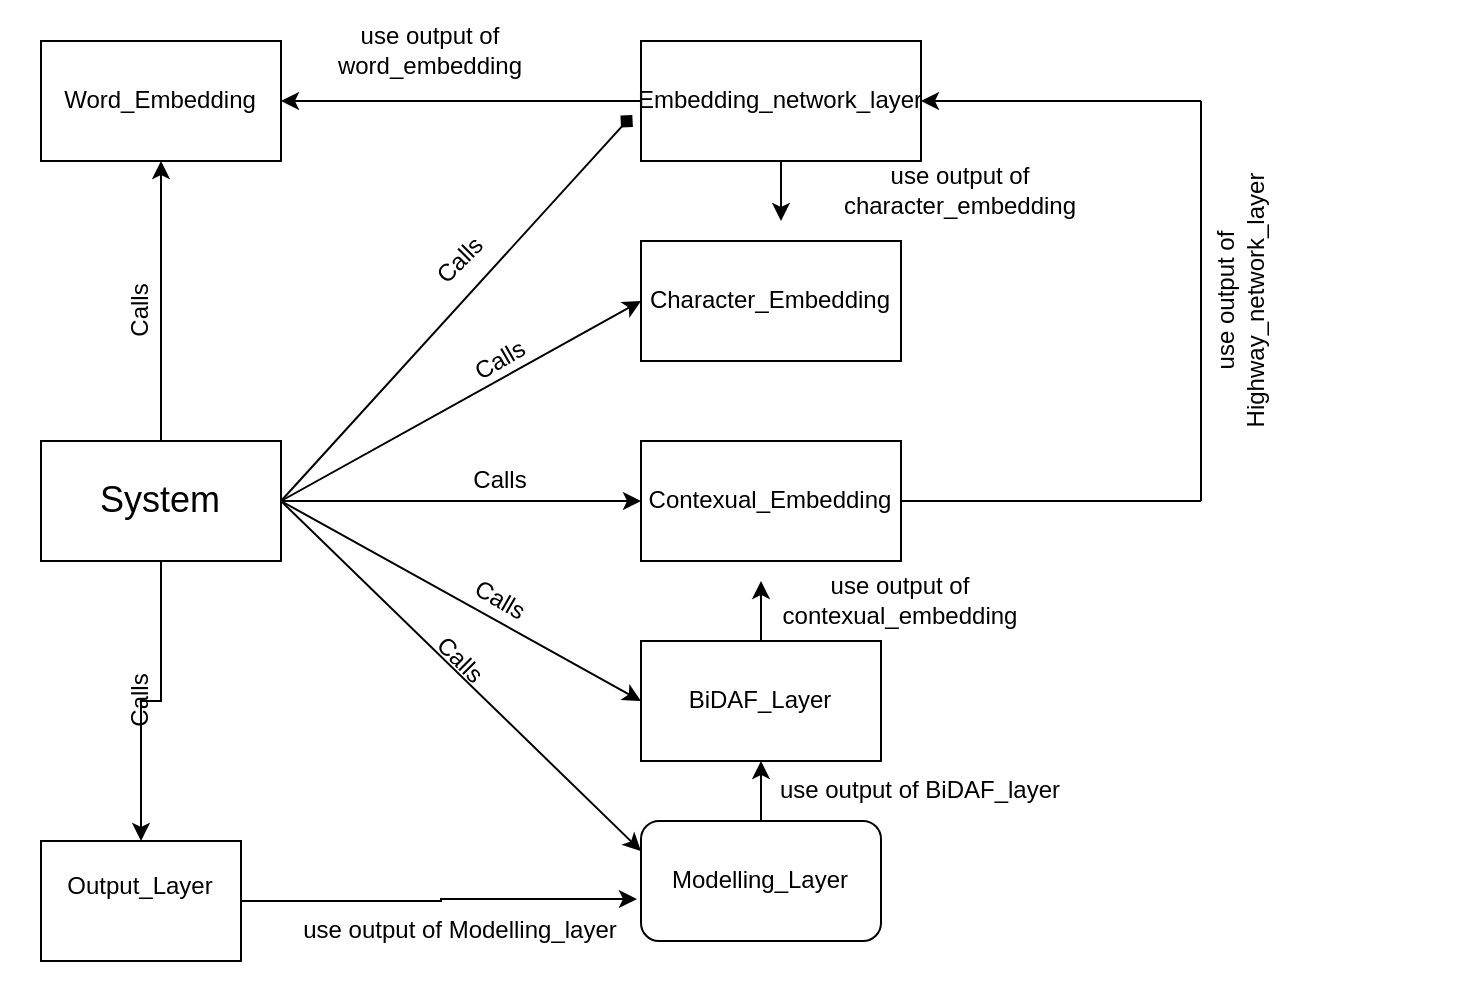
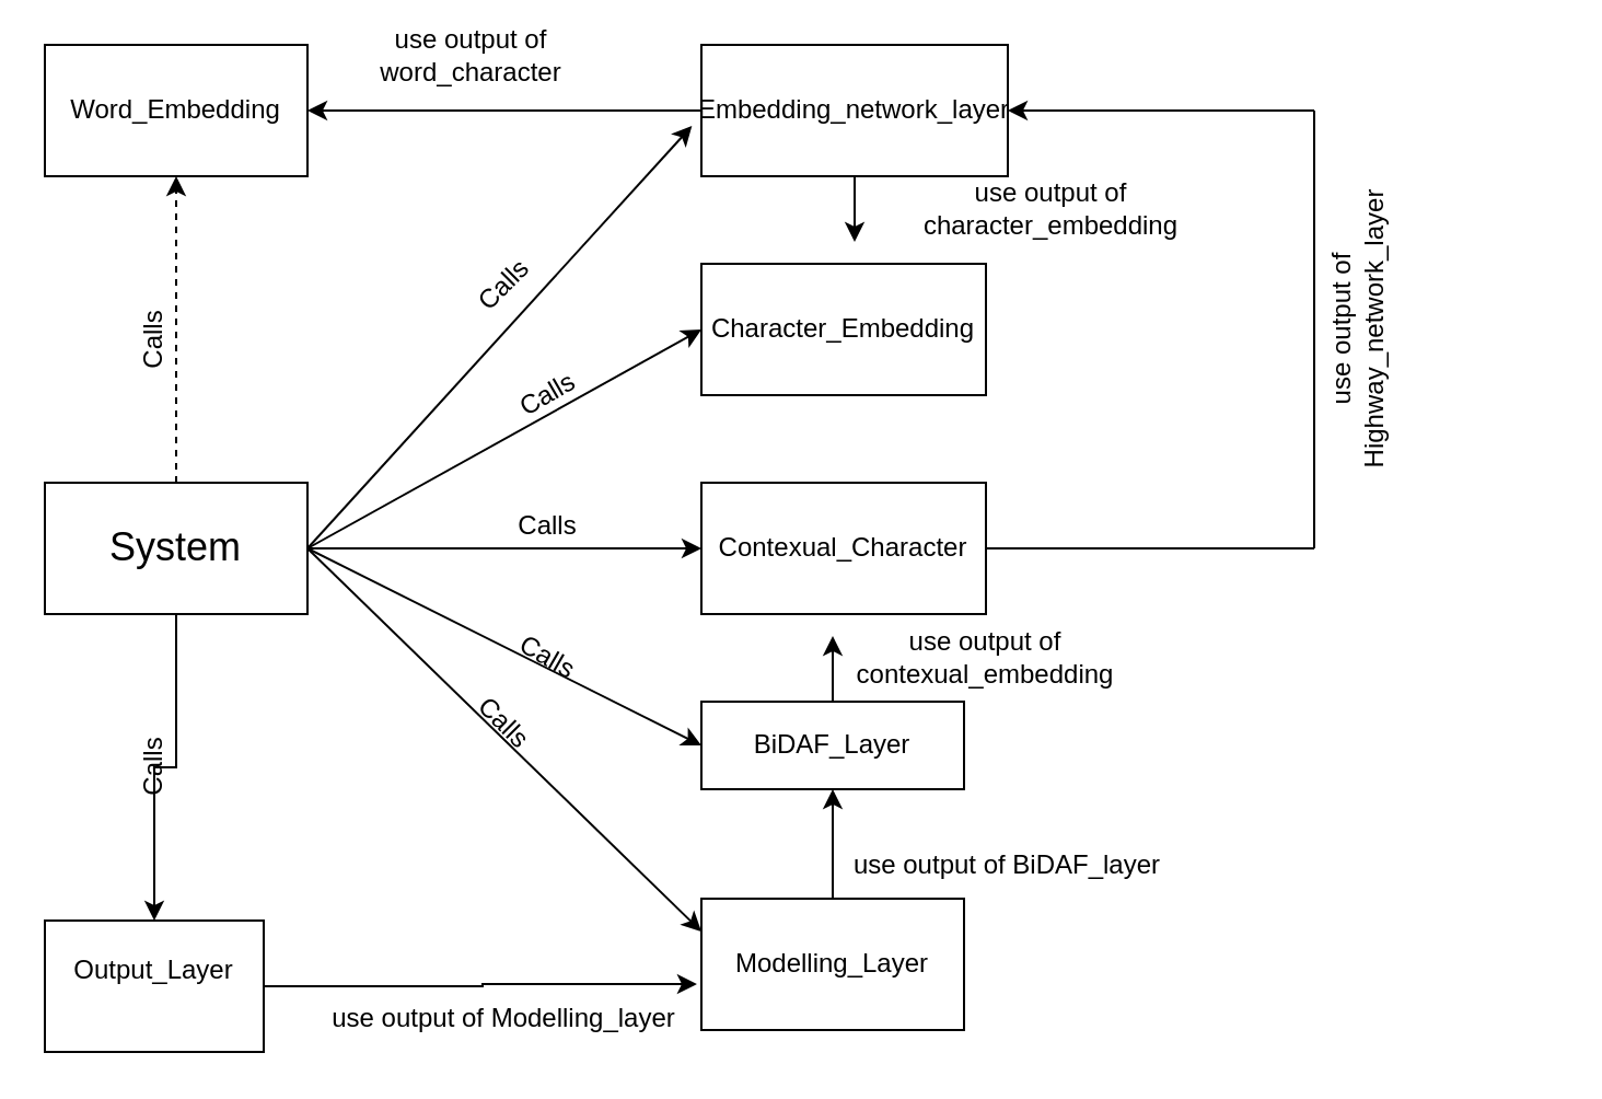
- <mxCell id="30" value="use output of word_embedding" style="text;html=1;strokeColor=none;fillColor=none;align=center;verticalAlign=middle;whiteSpace=wrap;rounded=0;" vertex="1" parent="1"><mxGeometry x="160" y="20" width="110" height="10" as="geometry" /></mxCell>
+ <mxCell id="30" value="use output of word_character" style="text;html=1;strokeColor=none;fillColor=none;align=center;verticalAlign=middle;whiteSpace=wrap;rounded=0;" vertex="1" parent="1"><mxGeometry x="160" y="20" width="110" height="10" as="geometry" /></mxCell>
- <mxCell id="18" value="" style="endArrow=diamond;html=1;exitX=1;exitY=0.5;exitDx=0;exitDy=0;entryX=-0.031;entryY=0.617;entryDx=0;entryDy=0;entryPerimeter=0;" edge="1" parent="1" source="5" target="8"><mxGeometry width="50" height="50" relative="1" as="geometry"><mxPoint x="180" y="190" as="sourcePoint" /><mxPoint x="230" y="140" as="targetPoint" /></mxGeometry></mxCell>
+ <mxCell id="18" value="" style="endArrow=classic;html=1;exitX=1;exitY=0.5;exitDx=0;exitDy=0;entryX=-0.031;entryY=0.617;entryDx=0;entryDy=0;entryPerimeter=0;" edge="1" parent="1" source="5" target="8"><mxGeometry width="50" height="50" relative="1" as="geometry"><mxPoint x="180" y="190" as="sourcePoint" /><mxPoint x="230" y="140" as="targetPoint" /></mxGeometry></mxCell>
- <mxCell id="2" style="edgeStyle=orthogonalEdgeStyle;rounded=0;orthogonalLoop=1;jettySize=auto;html=1;entryX=0.5;entryY=1;entryDx=0;entryDy=0;" edge="1" parent="1" source="5" target="17"><mxGeometry relative="1" as="geometry" /></mxCell>
+ <mxCell id="2" style="edgeStyle=orthogonalEdgeStyle;rounded=0;orthogonalLoop=1;jettySize=auto;html=1;entryX=0.5;entryY=1;entryDx=0;entryDy=0;dashed=1;" edge="1" parent="1" source="5" target="17"><mxGeometry relative="1" as="geometry" /></mxCell>
- <mxCell id="10" value="Contexual_Embedding" style="rounded=0;whiteSpace=wrap;html=1;" vertex="1" parent="1"><mxGeometry x="320" y="220" width="130" height="60" as="geometry" /></mxCell>
+ <mxCell id="10" value="Contexual_Character" style="rounded=0;whiteSpace=wrap;html=1;" vertex="1" parent="1"><mxGeometry x="320" y="220" width="130" height="60" as="geometry" /></mxCell>
- <mxCell id="12" value="BiDAF_Layer" style="rounded=0;whiteSpace=wrap;html=1;" vertex="1" parent="1"><mxGeometry x="320" y="320" width="120" height="60" as="geometry" /></mxCell>
+ <mxCell id="12" value="BiDAF_Layer" style="rounded=0;whiteSpace=wrap;html=1;" vertex="1" parent="1"><mxGeometry x="320" y="320" width="120" height="40" as="geometry" /></mxCell>
- <mxCell id="14" value="Modelling_Layer" style="whiteSpace=wrap;html=1;rounded=1;" vertex="1" parent="1"><mxGeometry x="320" y="410" width="120" height="60" as="geometry" /></mxCell>
+ <mxCell id="14" value="Modelling_Layer" style="rounded=0;whiteSpace=wrap;html=1;" vertex="1" parent="1"><mxGeometry x="320" y="410" width="120" height="60" as="geometry" /></mxCell>
